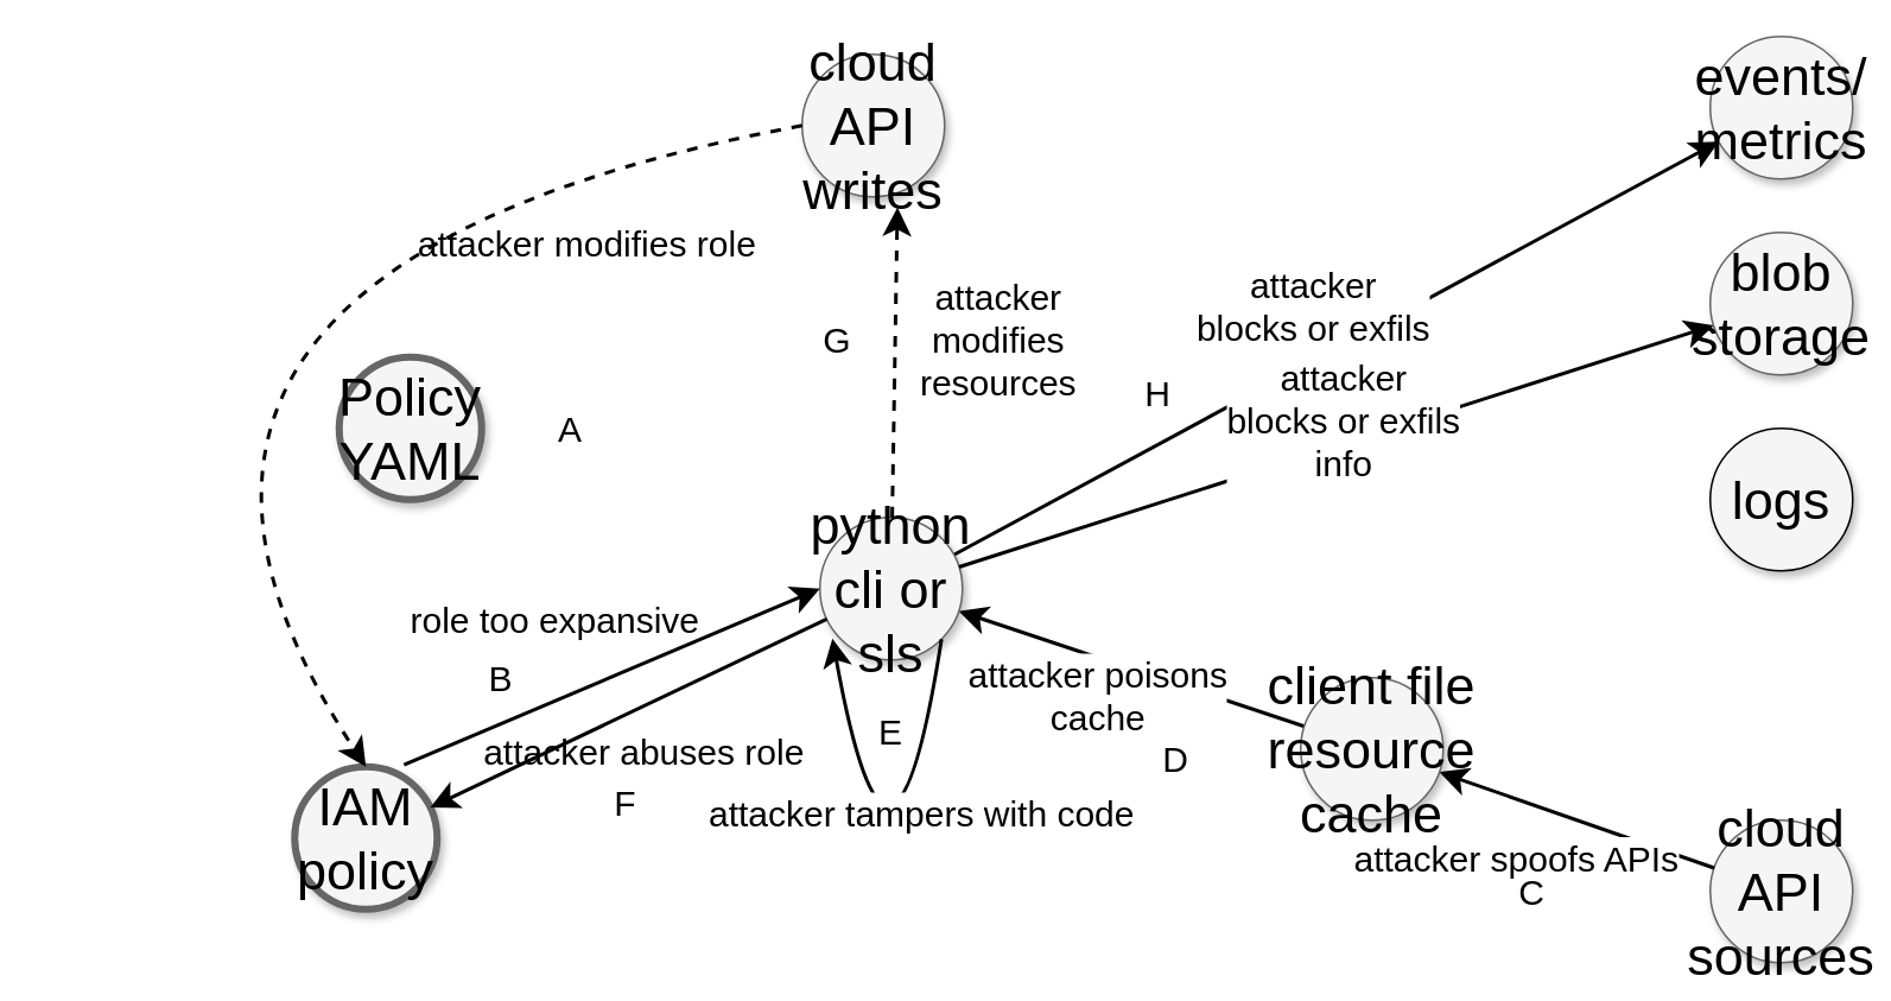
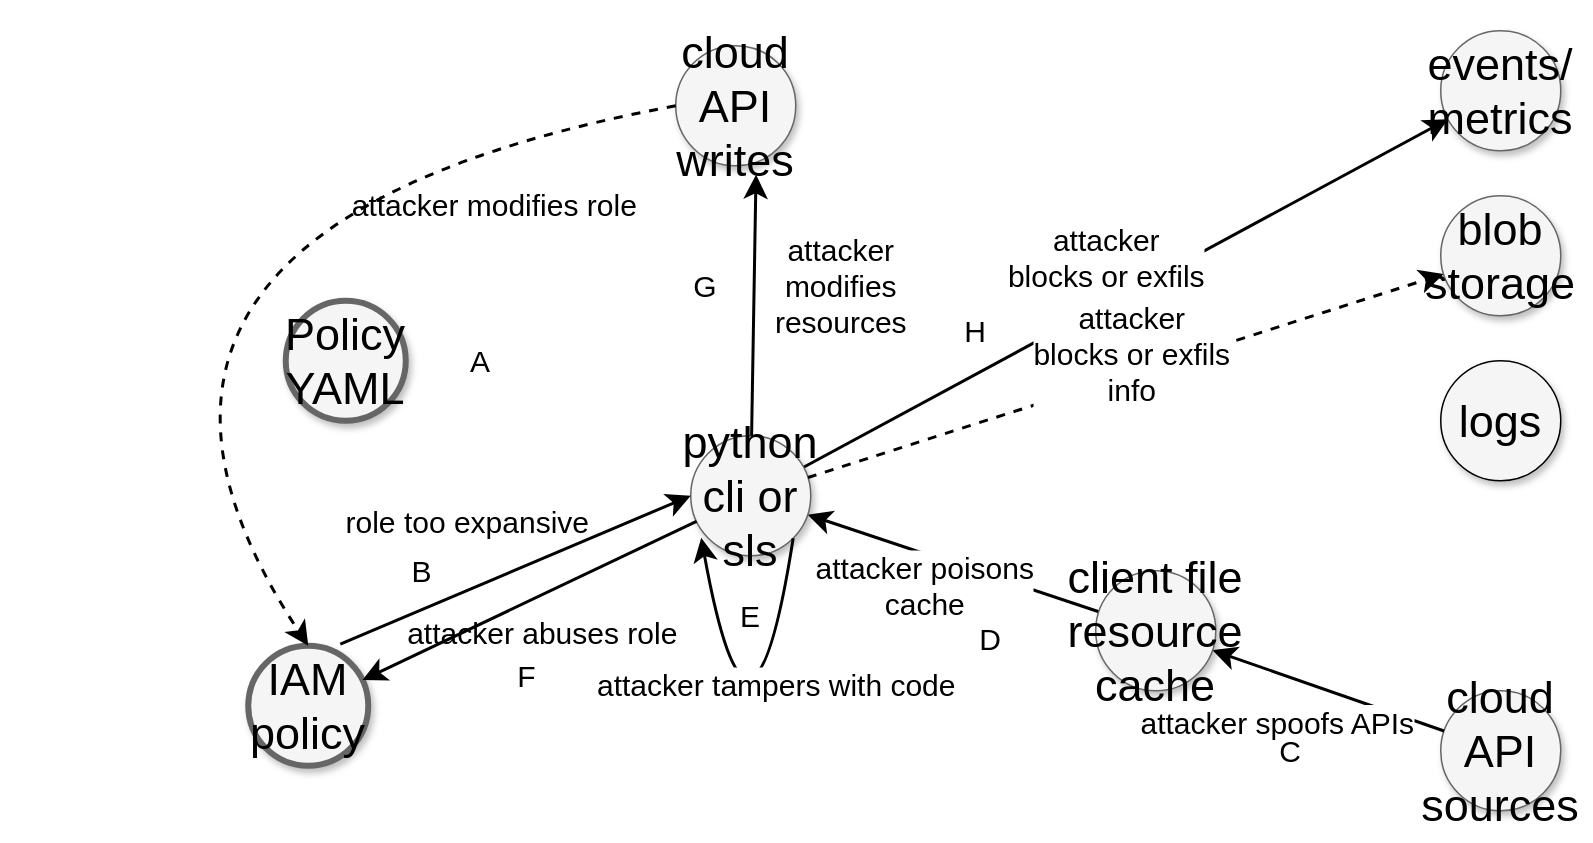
- <mxCell id="28" style="edgeStyle=none;curved=1;html=1;startSize=10;endFill=1;endSize=10;strokeWidth=2;fontSize=12;rounded=0;entryX=0.669;entryY=1.074;entryDx=0;entryDy=0;entryPerimeter=0;dashed=1;" edge="1" parent="1" source="7" target="27"><mxGeometry relative="1" as="geometry"><mxPoint x="549.802" y="336.03" as="sourcePoint" /><mxPoint x="970.194" y="293.934" as="targetPoint" /></mxGeometry></mxCell>
+ <mxCell id="28" style="edgeStyle=none;curved=1;html=1;startSize=10;endFill=1;endSize=10;strokeWidth=2;fontSize=12;rounded=0;entryX=0.669;entryY=1.074;entryDx=0;entryDy=0;entryPerimeter=0;" edge="1" parent="1" source="7" target="27"><mxGeometry relative="1" as="geometry"><mxPoint x="549.802" y="336.03" as="sourcePoint" /><mxPoint x="970.194" y="293.934" as="targetPoint" /></mxGeometry></mxCell>
- <mxCell id="9" style="edgeStyle=none;curved=1;html=1;startSize=10;endFill=1;endSize=10;strokeWidth=2;fontSize=12;rounded=0;" edge="1" parent="1" source="7" target="15"><mxGeometry relative="1" as="geometry" /></mxCell>
+ <mxCell id="9" style="edgeStyle=none;curved=1;html=1;startSize=10;endFill=1;endSize=10;strokeWidth=2;fontSize=12;rounded=0;dashed=1;" edge="1" parent="1" source="7" target="15"><mxGeometry relative="1" as="geometry" /></mxCell>
